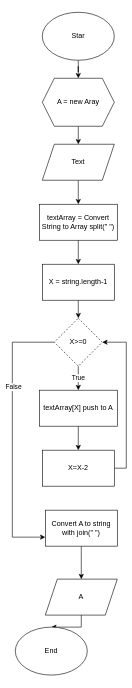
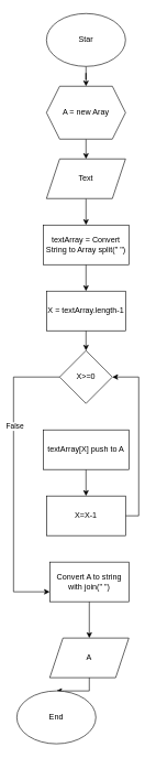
- <mxCell id="15" value="X = string.length-1" style="rounded=0;whiteSpace=wrap;html=1;" vertex="1" parent="1"><mxGeometry x="70" y="440" width="120" height="60" as="geometry" /></mxCell>
+ <mxCell id="15" value="X = textArray.length-1" style="rounded=0;whiteSpace=wrap;html=1;" vertex="1" parent="1"><mxGeometry x="70" y="440" width="120" height="60" as="geometry" /></mxCell>
- <mxCell id="13" value="X&amp;gt;=0" style="rhombus;whiteSpace=wrap;html=1;dashed=1;" vertex="1" parent="1"><mxGeometry x="90" y="530" width="80" height="80" as="geometry" /></mxCell>
+ <mxCell id="13" value="X&amp;gt;=0" style="rhombus;whiteSpace=wrap;html=1;" vertex="1" parent="1"><mxGeometry x="90" y="530" width="80" height="80" as="geometry" /></mxCell>
- <mxCell id="10" value="True" style="edgeStyle=orthogonalEdgeStyle;rounded=0;orthogonalLoop=1;jettySize=auto;html=1;exitX=0.5;exitY=1;exitDx=0;exitDy=0;entryX=0.5;entryY=0;entryDx=0;entryDy=0;" edge="1" parent="1" source="13" target="17"><mxGeometry relative="1" as="geometry" /></mxCell>
- <mxCell id="19" value="X=X-2" style="rounded=0;whiteSpace=wrap;html=1;" vertex="1" parent="1"><mxGeometry x="70" y="750" width="120" height="60" as="geometry" /></mxCell>
+ <mxCell id="19" value="X=X-1" style="rounded=0;whiteSpace=wrap;html=1;" vertex="1" parent="1"><mxGeometry x="70" y="750" width="120" height="60" as="geometry" /></mxCell>
